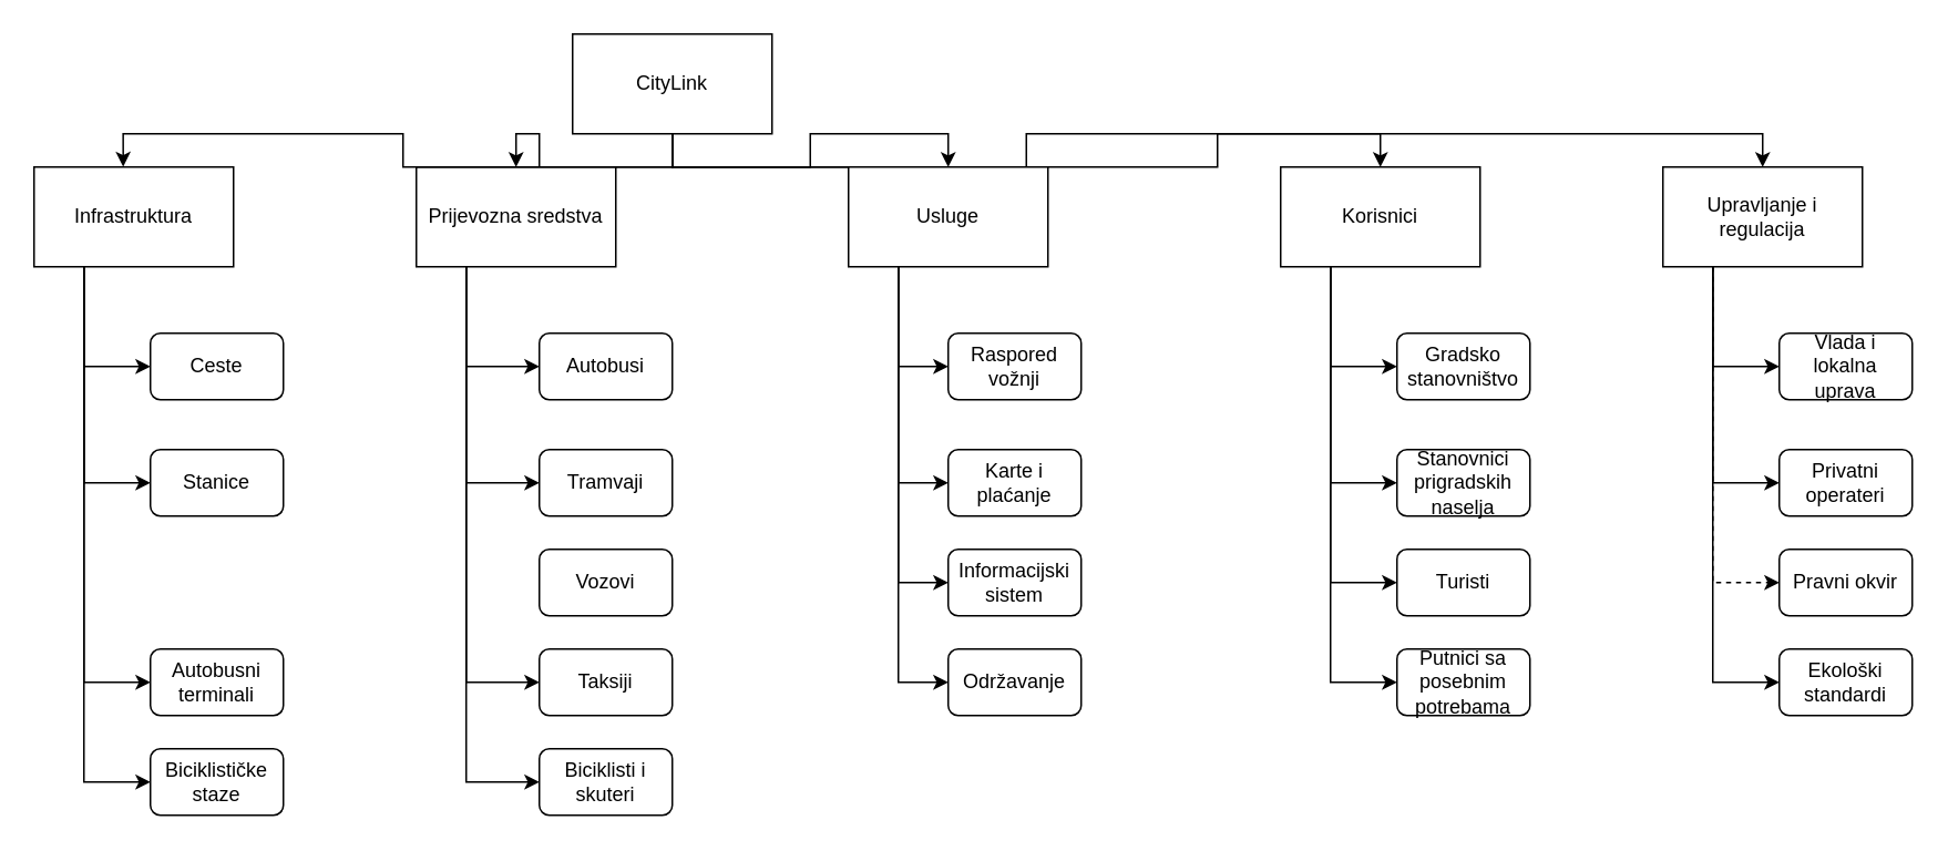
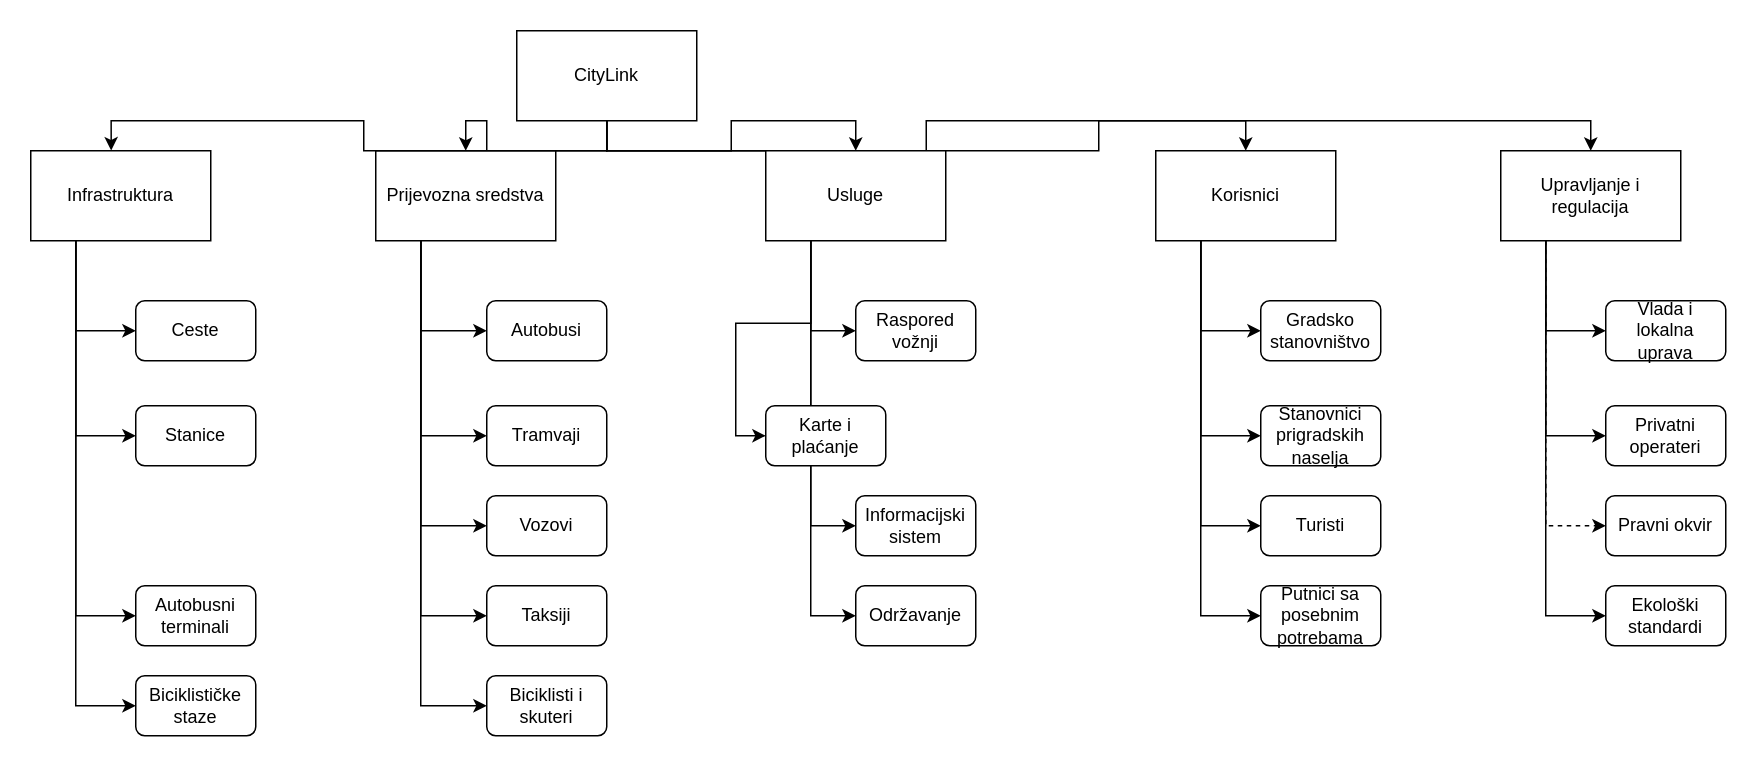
- <mxCell id="43" value="Karte i plaćanje" style="rounded=1;whiteSpace=wrap;html=1;" vertex="1" parent="1"><mxGeometry x="570" y="270" width="80" height="40" as="geometry" /></mxCell>
+ <mxCell id="43" value="Karte i plaćanje" style="rounded=1;whiteSpace=wrap;html=1;" vertex="1" parent="1"><mxGeometry x="510" y="270" width="80" height="40" as="geometry" /></mxCell>
+ <mxCell id="14" style="edgeStyle=orthogonalEdgeStyle;rounded=0;orthogonalLoop=1;jettySize=auto;html=1;exitX=0.25;exitY=1;exitDx=0;exitDy=0;entryX=0;entryY=0.5;entryDx=0;entryDy=0;" edge="1" parent="1" source="17" target="39"><mxGeometry relative="1" as="geometry" /></mxCell>
